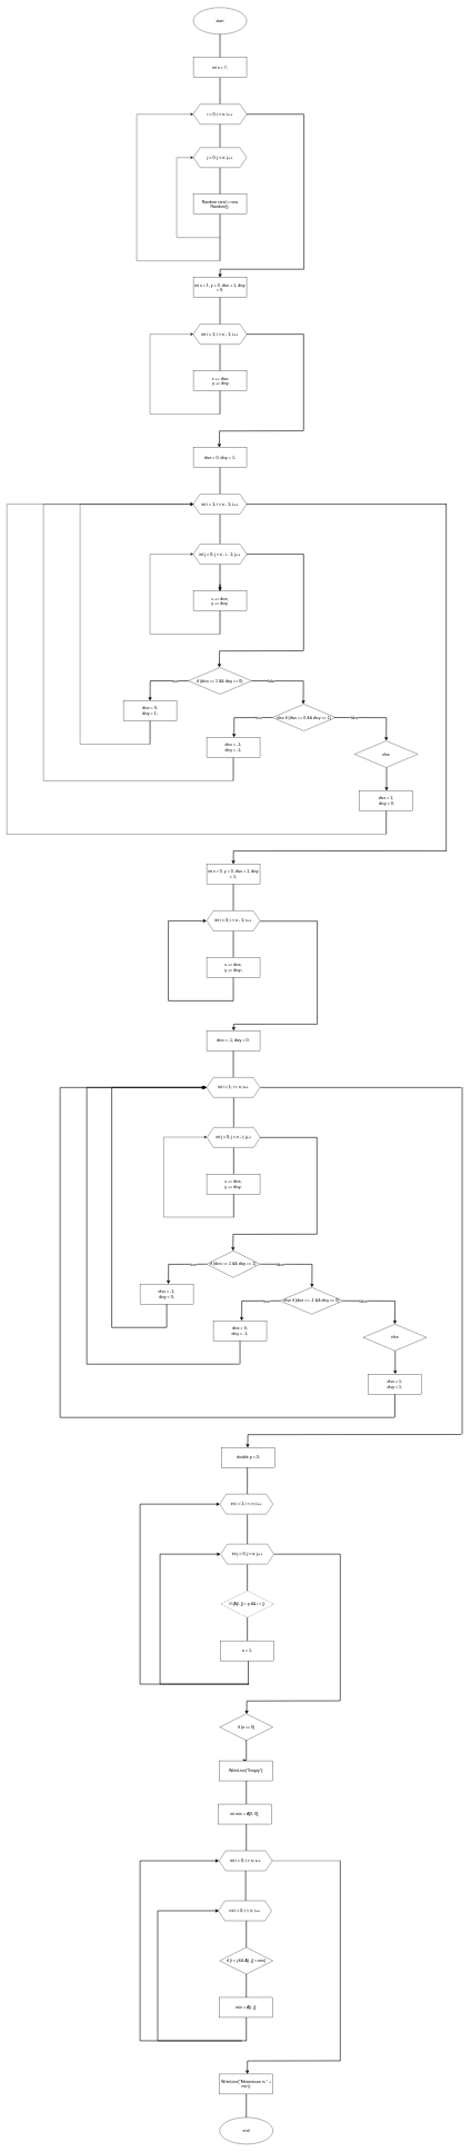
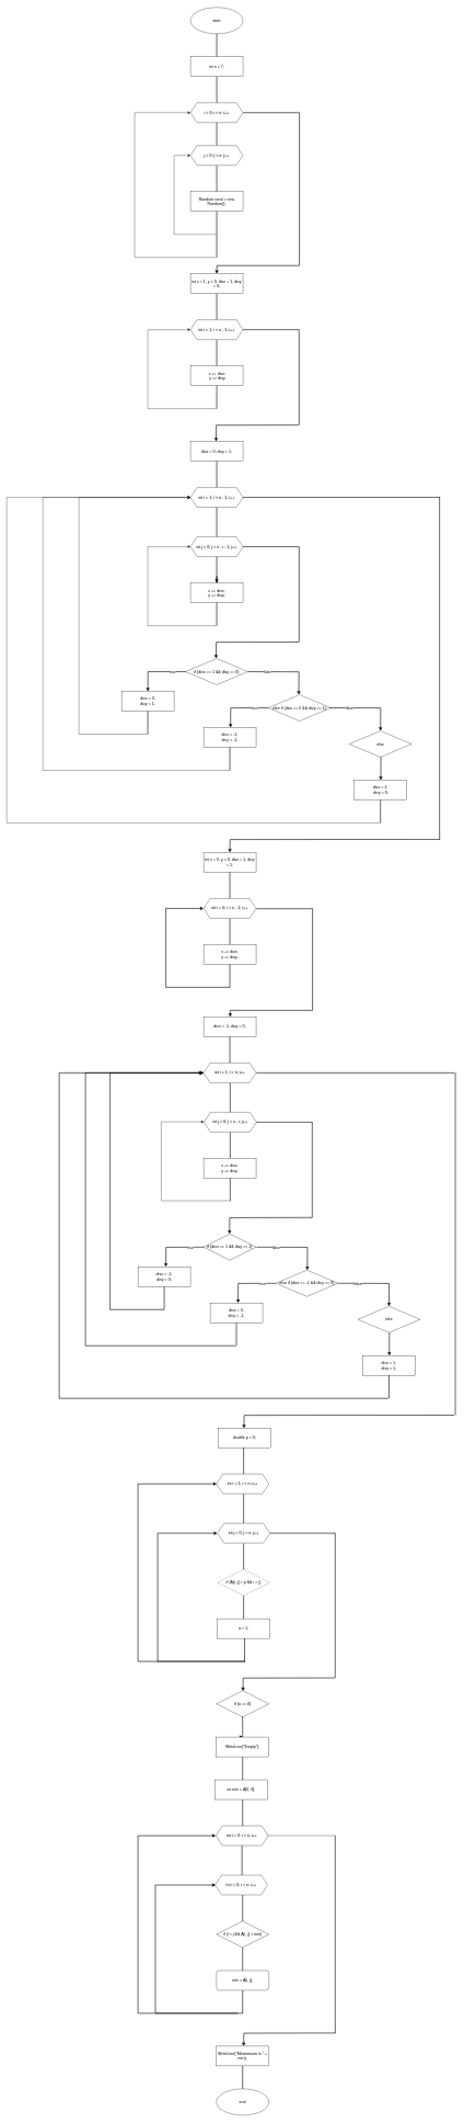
- <mxCell id="126" value="&lt;div&gt;min = A[i, j];&lt;br&gt;&lt;/div&gt;&lt;div&gt;&lt;/div&gt;" style="rounded=0;whiteSpace=wrap;html=1;" vertex="1" parent="1"><mxGeometry x="659" y="5990" width="160" height="60" as="geometry" /></mxCell>
+ <mxCell id="126" value="&lt;div&gt;min = A[i, j];&lt;br&gt;&lt;/div&gt;&lt;div&gt;&lt;/div&gt;" style="whiteSpace=wrap;html=1;rounded=1;" vertex="1" parent="1"><mxGeometry x="659" y="5990" width="160" height="60" as="geometry" /></mxCell>
